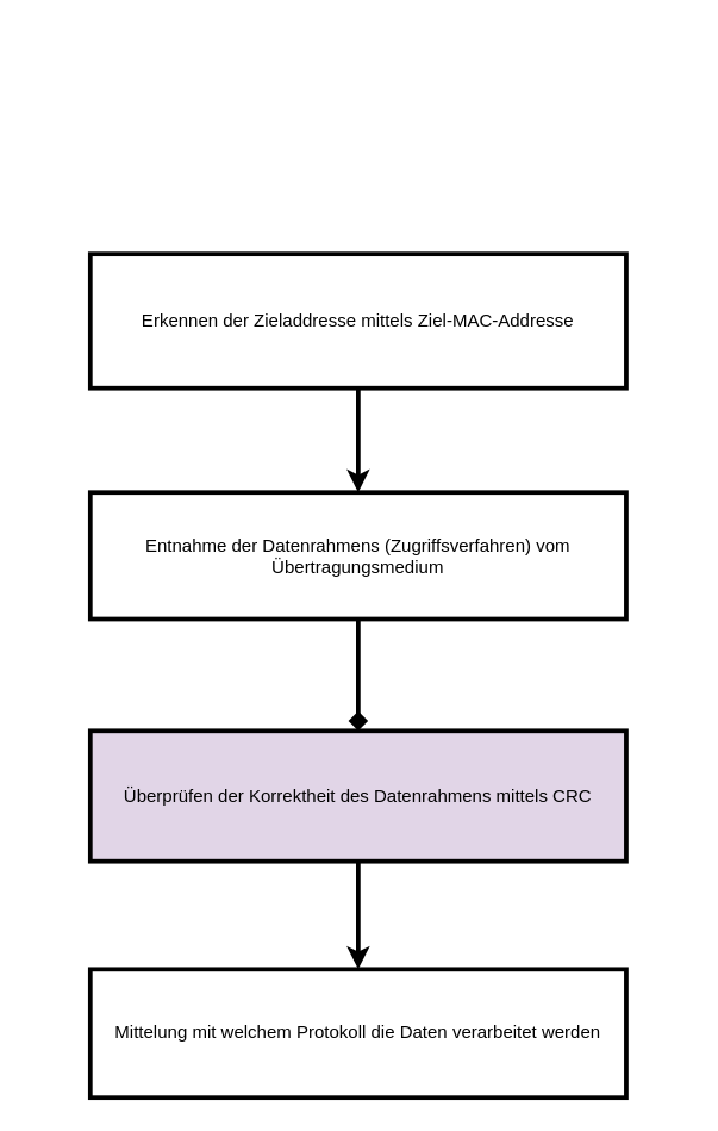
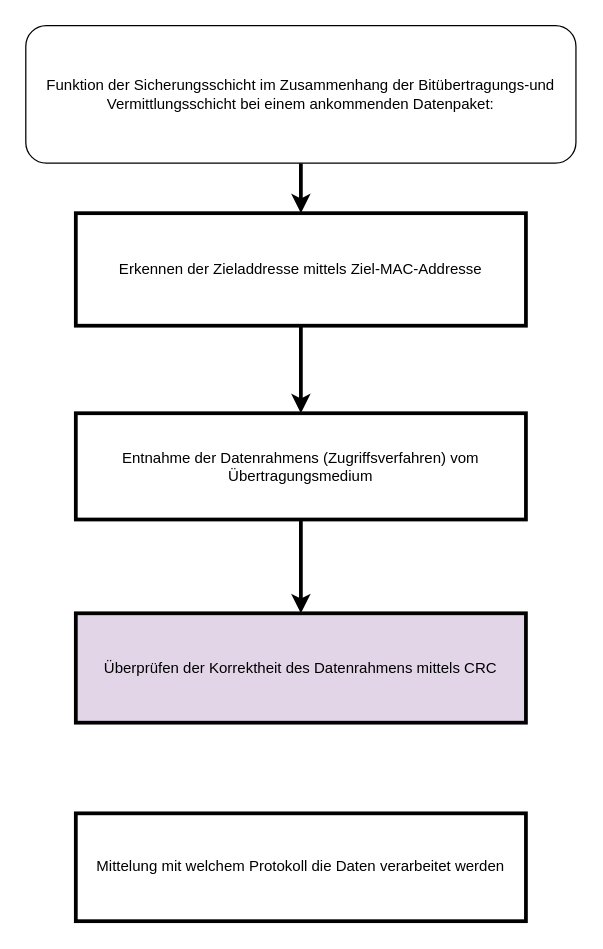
+ <mxCell id="3" value="Funktion der Sicherungsschicht im Zusammenhang der Bitübertragungs-und Vermittlungsschicht bei einem ankommenden Datenpaket:" style="rounded=1;whiteSpace=wrap;html=1;" vertex="1" parent="1"><mxGeometry x="20" y="20" width="440" height="110" as="geometry" /></mxCell>
+ <mxCell id="2" value="" style="edgeStyle=orthogonalEdgeStyle;rounded=0;orthogonalLoop=1;jettySize=auto;html=1;strokeWidth=3;" edge="1" parent="1" source="3" target="5"><mxGeometry relative="1" as="geometry" /></mxCell>
- <mxCell id="6" value="" style="edgeStyle=orthogonalEdgeStyle;rounded=0;orthogonalLoop=1;jettySize=auto;html=1;strokeWidth=3;endArrow=diamond;" edge="1" parent="1" source="7" target="9"><mxGeometry relative="1" as="geometry" /></mxCell>
+ <mxCell id="6" value="" style="edgeStyle=orthogonalEdgeStyle;rounded=0;orthogonalLoop=1;jettySize=auto;html=1;strokeWidth=3;" edge="1" parent="1" source="7" target="9"><mxGeometry relative="1" as="geometry" /></mxCell>
- <mxCell id="8" value="" style="edgeStyle=orthogonalEdgeStyle;rounded=0;orthogonalLoop=1;jettySize=auto;html=1;strokeWidth=3;" edge="1" parent="1" source="9" target="10"><mxGeometry relative="1" as="geometry" /></mxCell>
